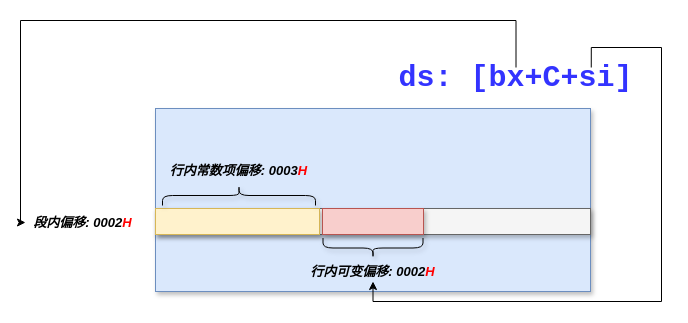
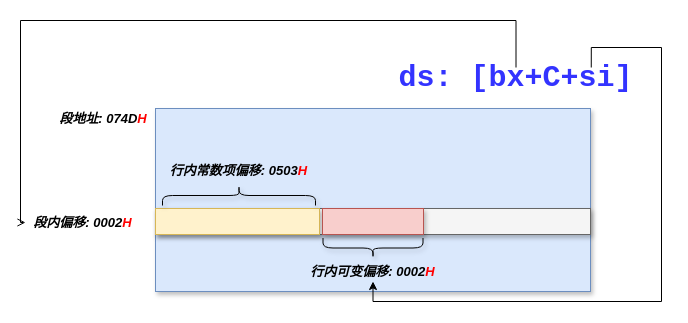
+ <mxCell id="7" value="&lt;b style=&quot;font-size: 13px;&quot;&gt;&lt;font style=&quot;font-size: 13px;&quot;&gt;&lt;i style=&quot;font-size: 13px;&quot;&gt;段地址: 074D&lt;font color=&quot;#ff0000&quot; style=&quot;font-size: 13px;&quot;&gt;H&lt;/font&gt;&lt;/i&gt;&lt;/font&gt;&lt;/b&gt;" style="text;html=1;strokeColor=none;fillColor=none;align=center;verticalAlign=middle;whiteSpace=wrap;rounded=0;shadow=1;fontSize=13;" vertex="1" parent="1"><mxGeometry x="55" y="108" width="96" height="20" as="geometry" /></mxCell>
- <mxCell id="11" value="&lt;b style=&quot;font-size: 13px&quot;&gt;&lt;font style=&quot;font-size: 13px&quot;&gt;&lt;i style=&quot;font-size: 13px&quot;&gt;行内常数项偏移: 0003&lt;font color=&quot;#ff0000&quot; style=&quot;font-size: 13px&quot;&gt;H&lt;/font&gt;&lt;/i&gt;&lt;/font&gt;&lt;/b&gt;" style="text;html=1;strokeColor=none;fillColor=none;align=center;verticalAlign=middle;whiteSpace=wrap;rounded=0;shadow=1;fontSize=13;" vertex="1" parent="1"><mxGeometry x="165" y="160" width="147" height="20" as="geometry" /></mxCell>
+ <mxCell id="11" value="&lt;b style=&quot;font-size: 13px&quot;&gt;&lt;font style=&quot;font-size: 13px&quot;&gt;&lt;i style=&quot;font-size: 13px&quot;&gt;行内常数项偏移: 0503&lt;font color=&quot;#ff0000&quot; style=&quot;font-size: 13px&quot;&gt;H&lt;/font&gt;&lt;/i&gt;&lt;/font&gt;&lt;/b&gt;" style="text;html=1;strokeColor=none;fillColor=none;align=center;verticalAlign=middle;whiteSpace=wrap;rounded=0;shadow=1;fontSize=13;" vertex="1" parent="1"><mxGeometry x="165" y="160" width="147" height="20" as="geometry" /></mxCell>
- <mxCell id="4" style="edgeStyle=orthogonalEdgeStyle;rounded=0;orthogonalLoop=1;jettySize=auto;html=1;entryX=0;entryY=0.5;entryDx=0;entryDy=0;fontSize=13;exitX=0.5;exitY=0;exitDx=0;exitDy=0;" edge="1" parent="1" source="6" target="8"><mxGeometry relative="1" as="geometry"><Array as="points"><mxPoint x="516" y="20" /><mxPoint x="20" y="20" /><mxPoint x="20" y="222" /></Array></mxGeometry></mxCell>
+ <mxCell id="4" style="edgeStyle=orthogonalEdgeStyle;rounded=0;orthogonalLoop=1;jettySize=auto;html=1;entryX=0;entryY=0.5;entryDx=0;entryDy=0;fontSize=13;exitX=0.5;exitY=0;exitDx=0;exitDy=0;endArrow=open;" edge="1" parent="1" source="6" target="8"><mxGeometry relative="1" as="geometry"><Array as="points"><mxPoint x="516" y="20" /><mxPoint x="20" y="20" /><mxPoint x="20" y="222" /></Array></mxGeometry></mxCell>
